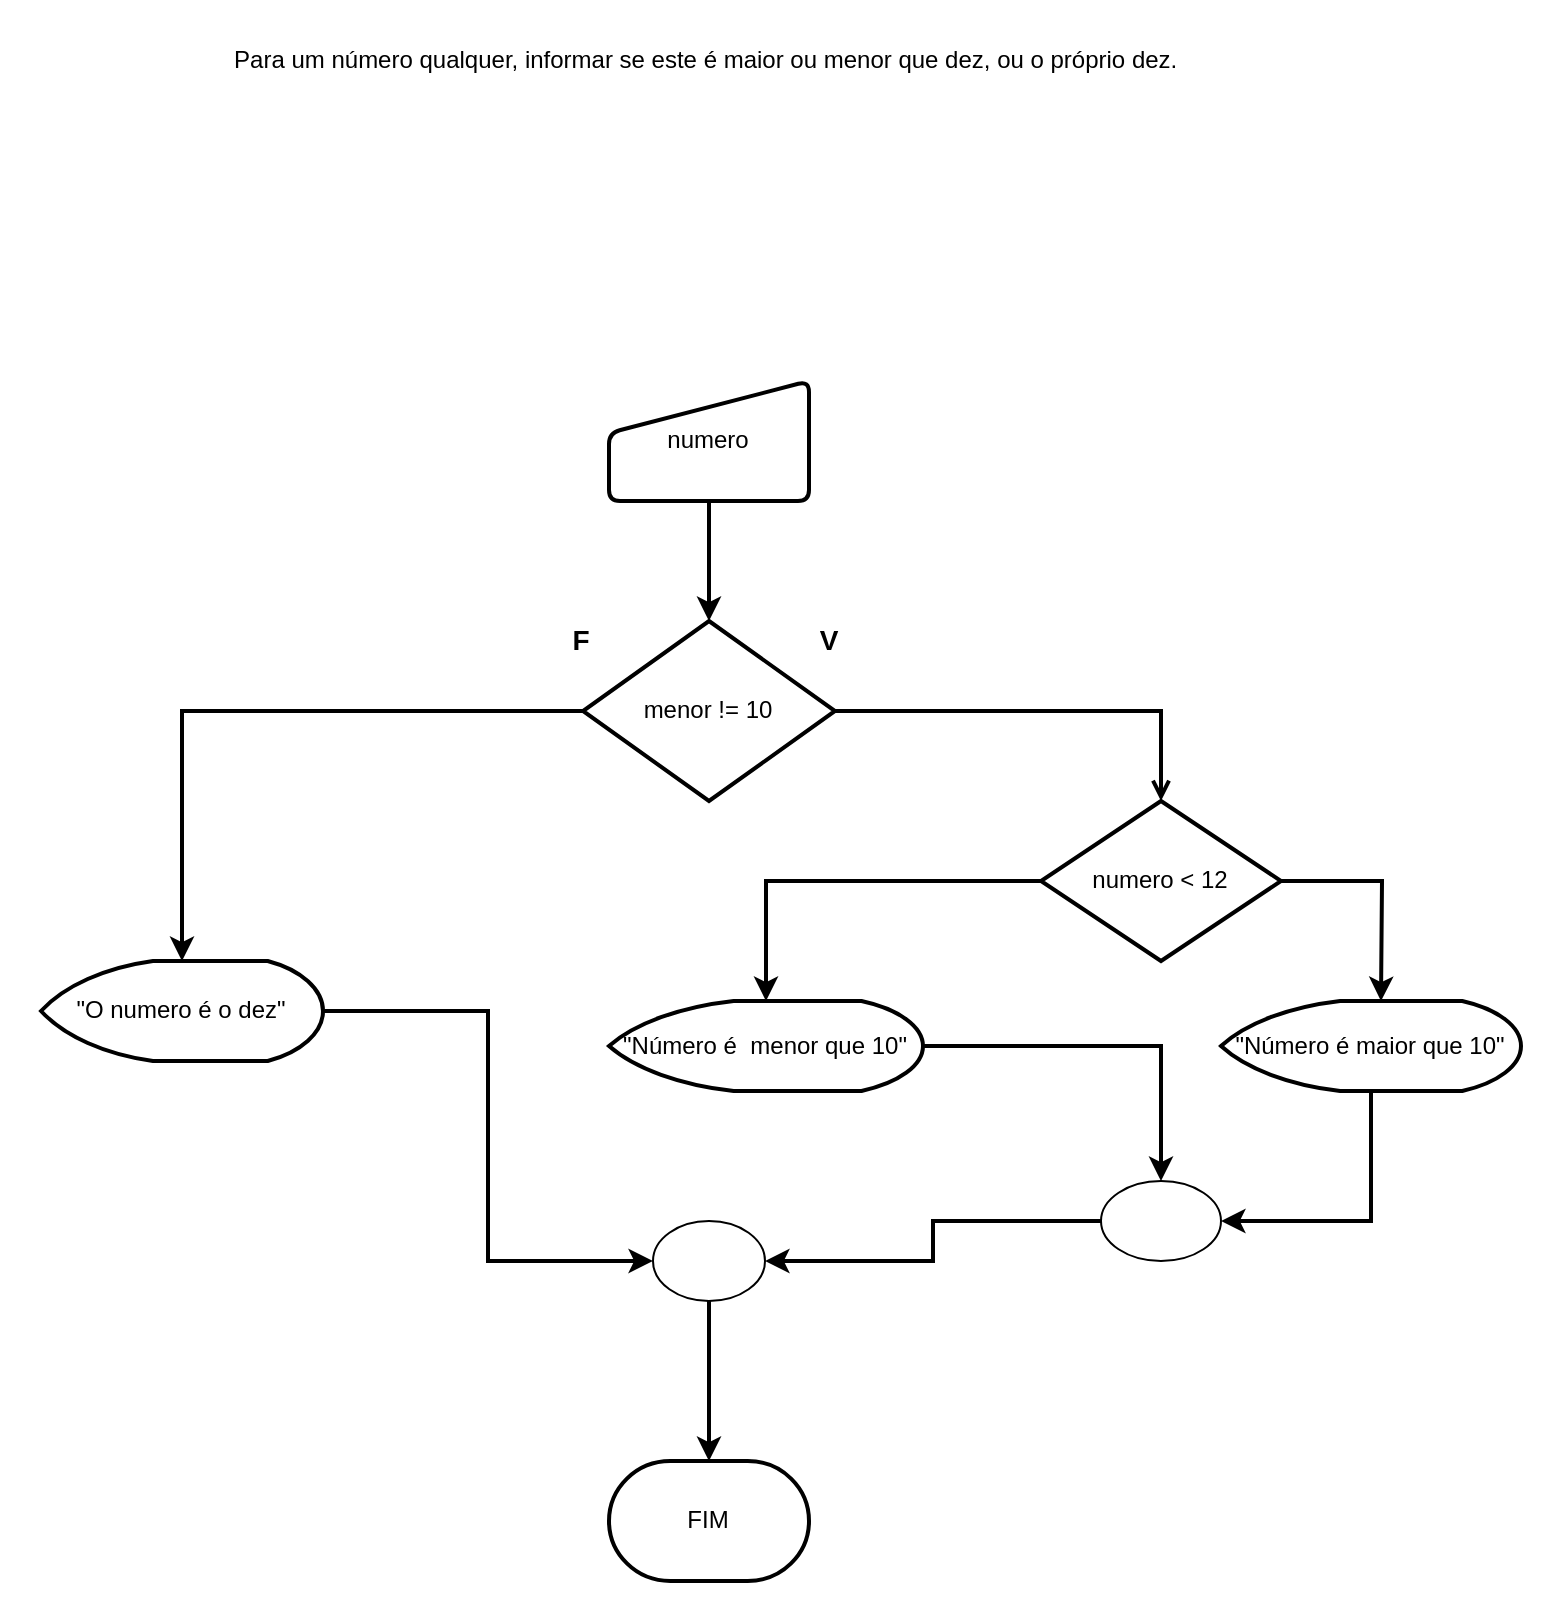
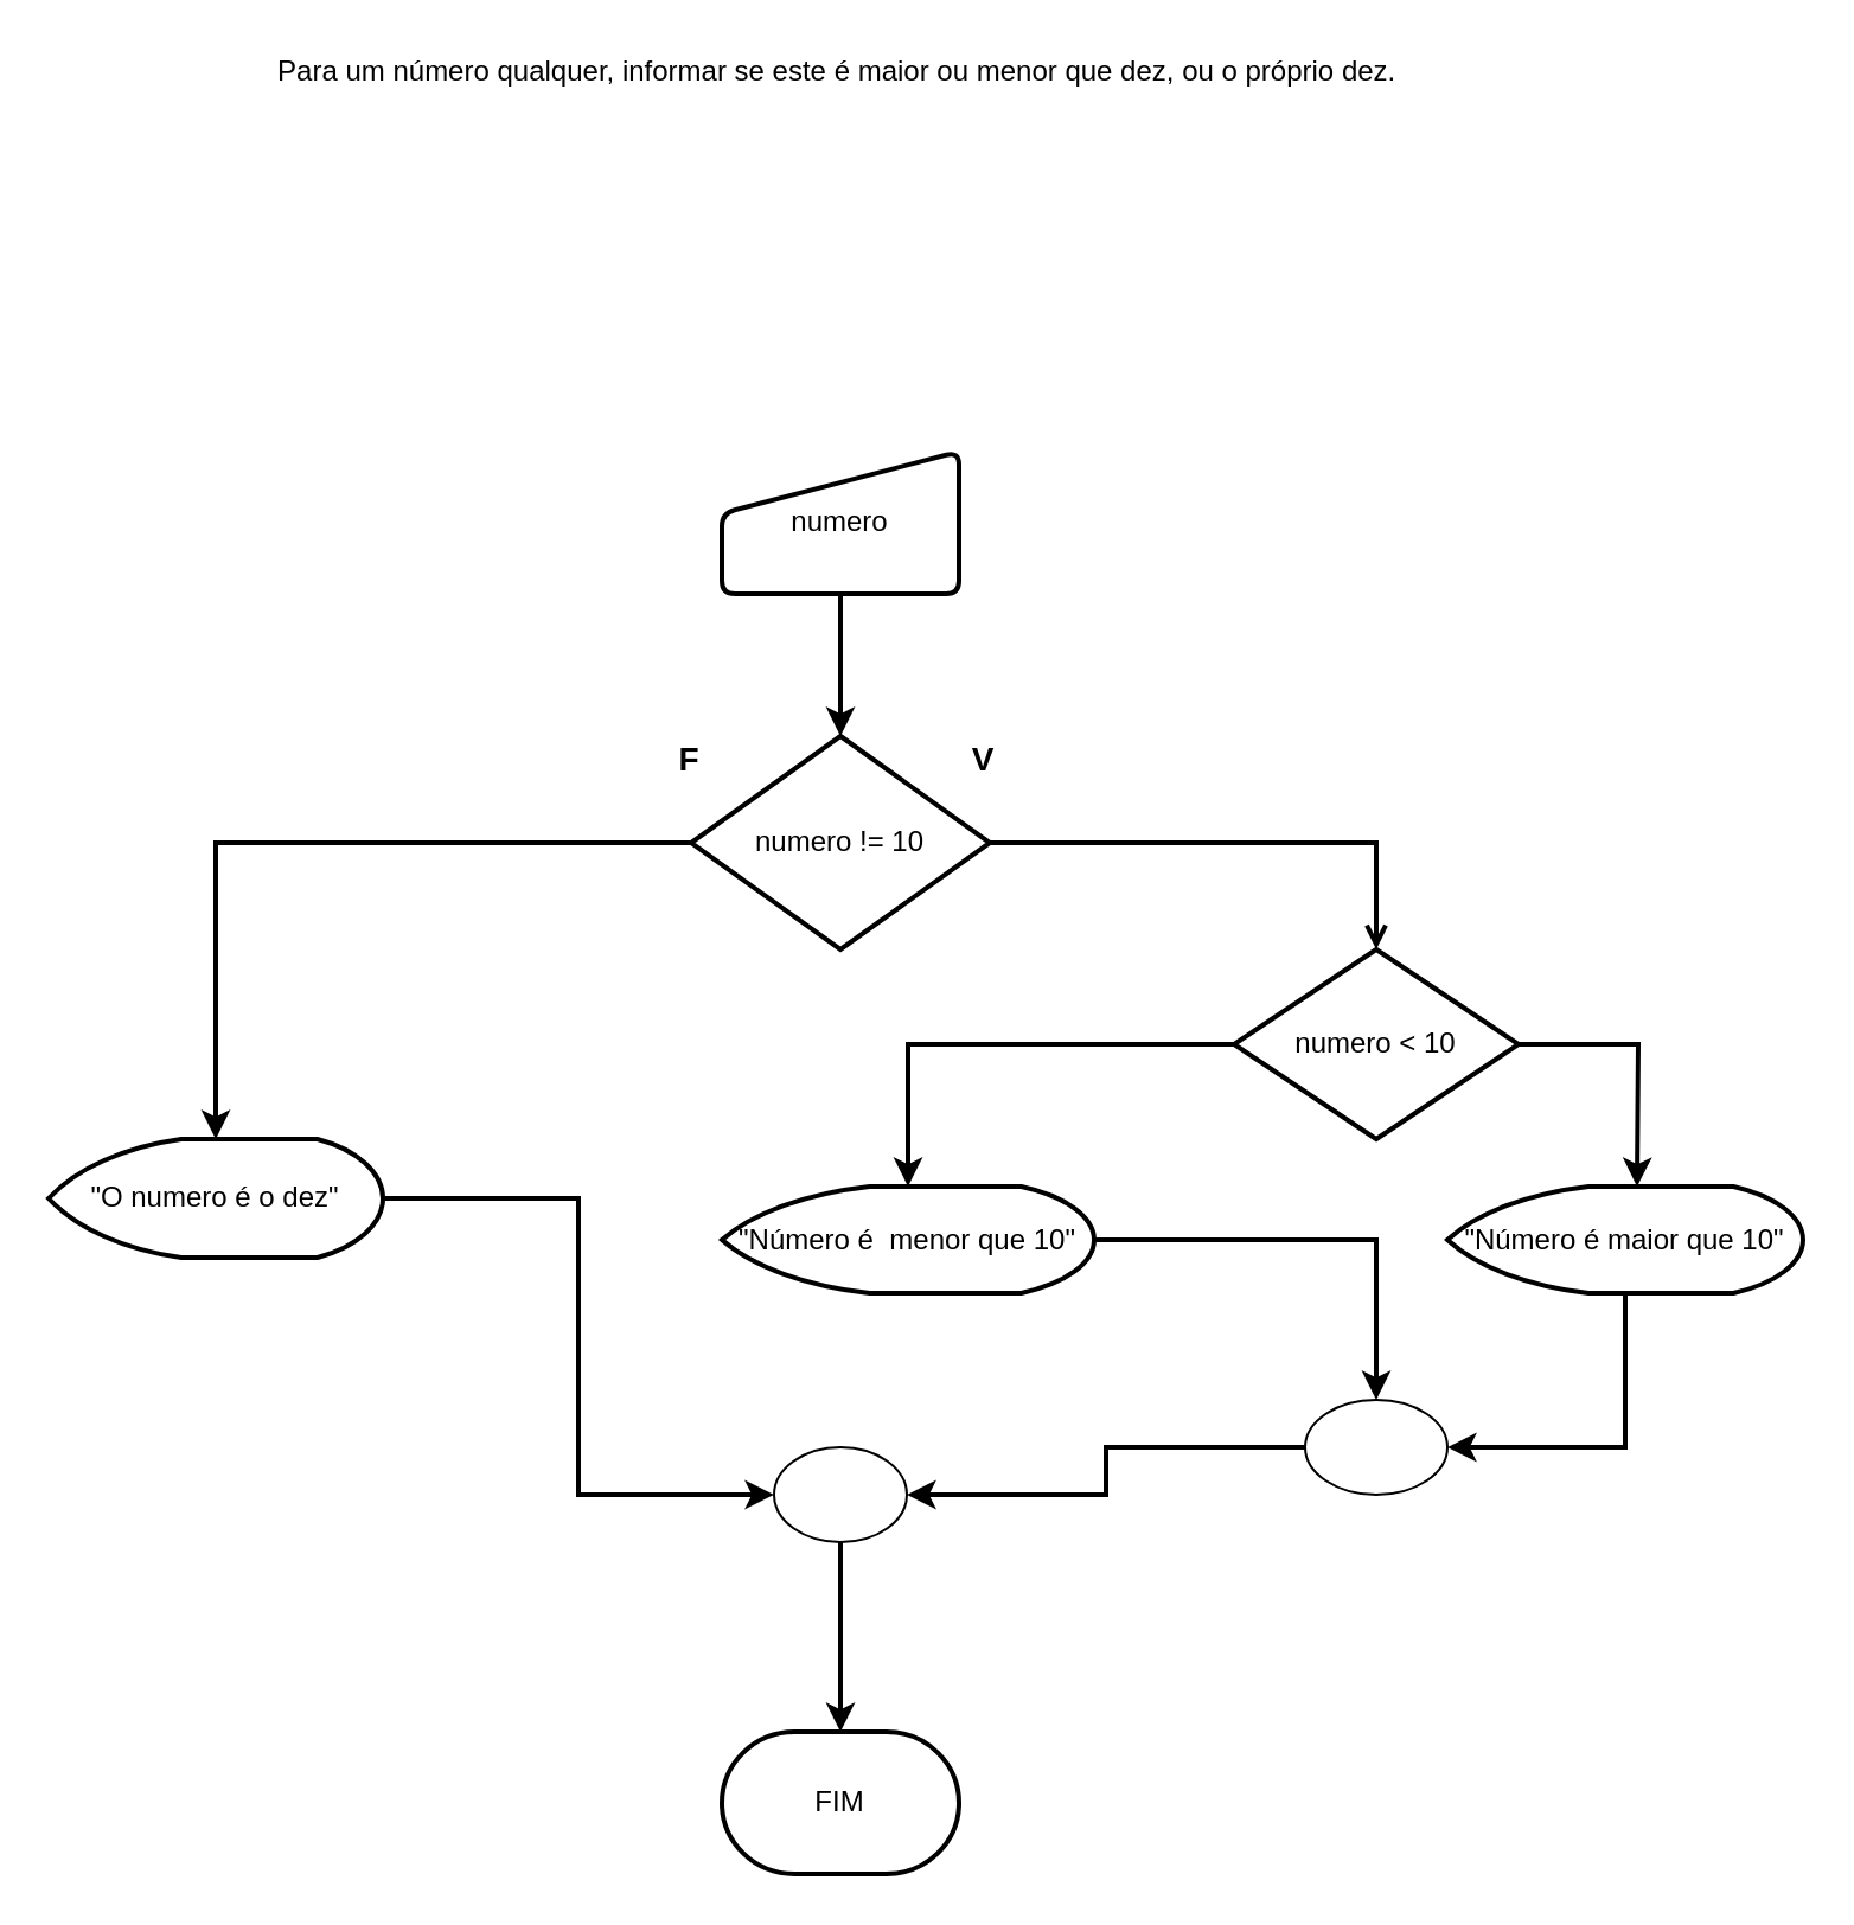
- <mxCell id="7" value="menor != 10" style="strokeWidth=2;html=1;shape=mxgraph.flowchart.decision;whiteSpace=wrap;" vertex="1" parent="1"><mxGeometry x="291" y="310" width="126" height="90" as="geometry" /></mxCell>
+ <mxCell id="7" value="numero != 10" style="strokeWidth=2;html=1;shape=mxgraph.flowchart.decision;whiteSpace=wrap;" vertex="1" parent="1"><mxGeometry x="291" y="310" width="126" height="90" as="geometry" /></mxCell>
- <mxCell id="10" value="numero &amp;lt; 12" style="strokeWidth=2;html=1;shape=mxgraph.flowchart.decision;whiteSpace=wrap;" vertex="1" parent="1"><mxGeometry x="520" y="400" width="120" height="80" as="geometry" /></mxCell>
+ <mxCell id="10" value="numero &amp;lt; 10" style="strokeWidth=2;html=1;shape=mxgraph.flowchart.decision;whiteSpace=wrap;" vertex="1" parent="1"><mxGeometry x="520" y="400" width="120" height="80" as="geometry" /></mxCell>
